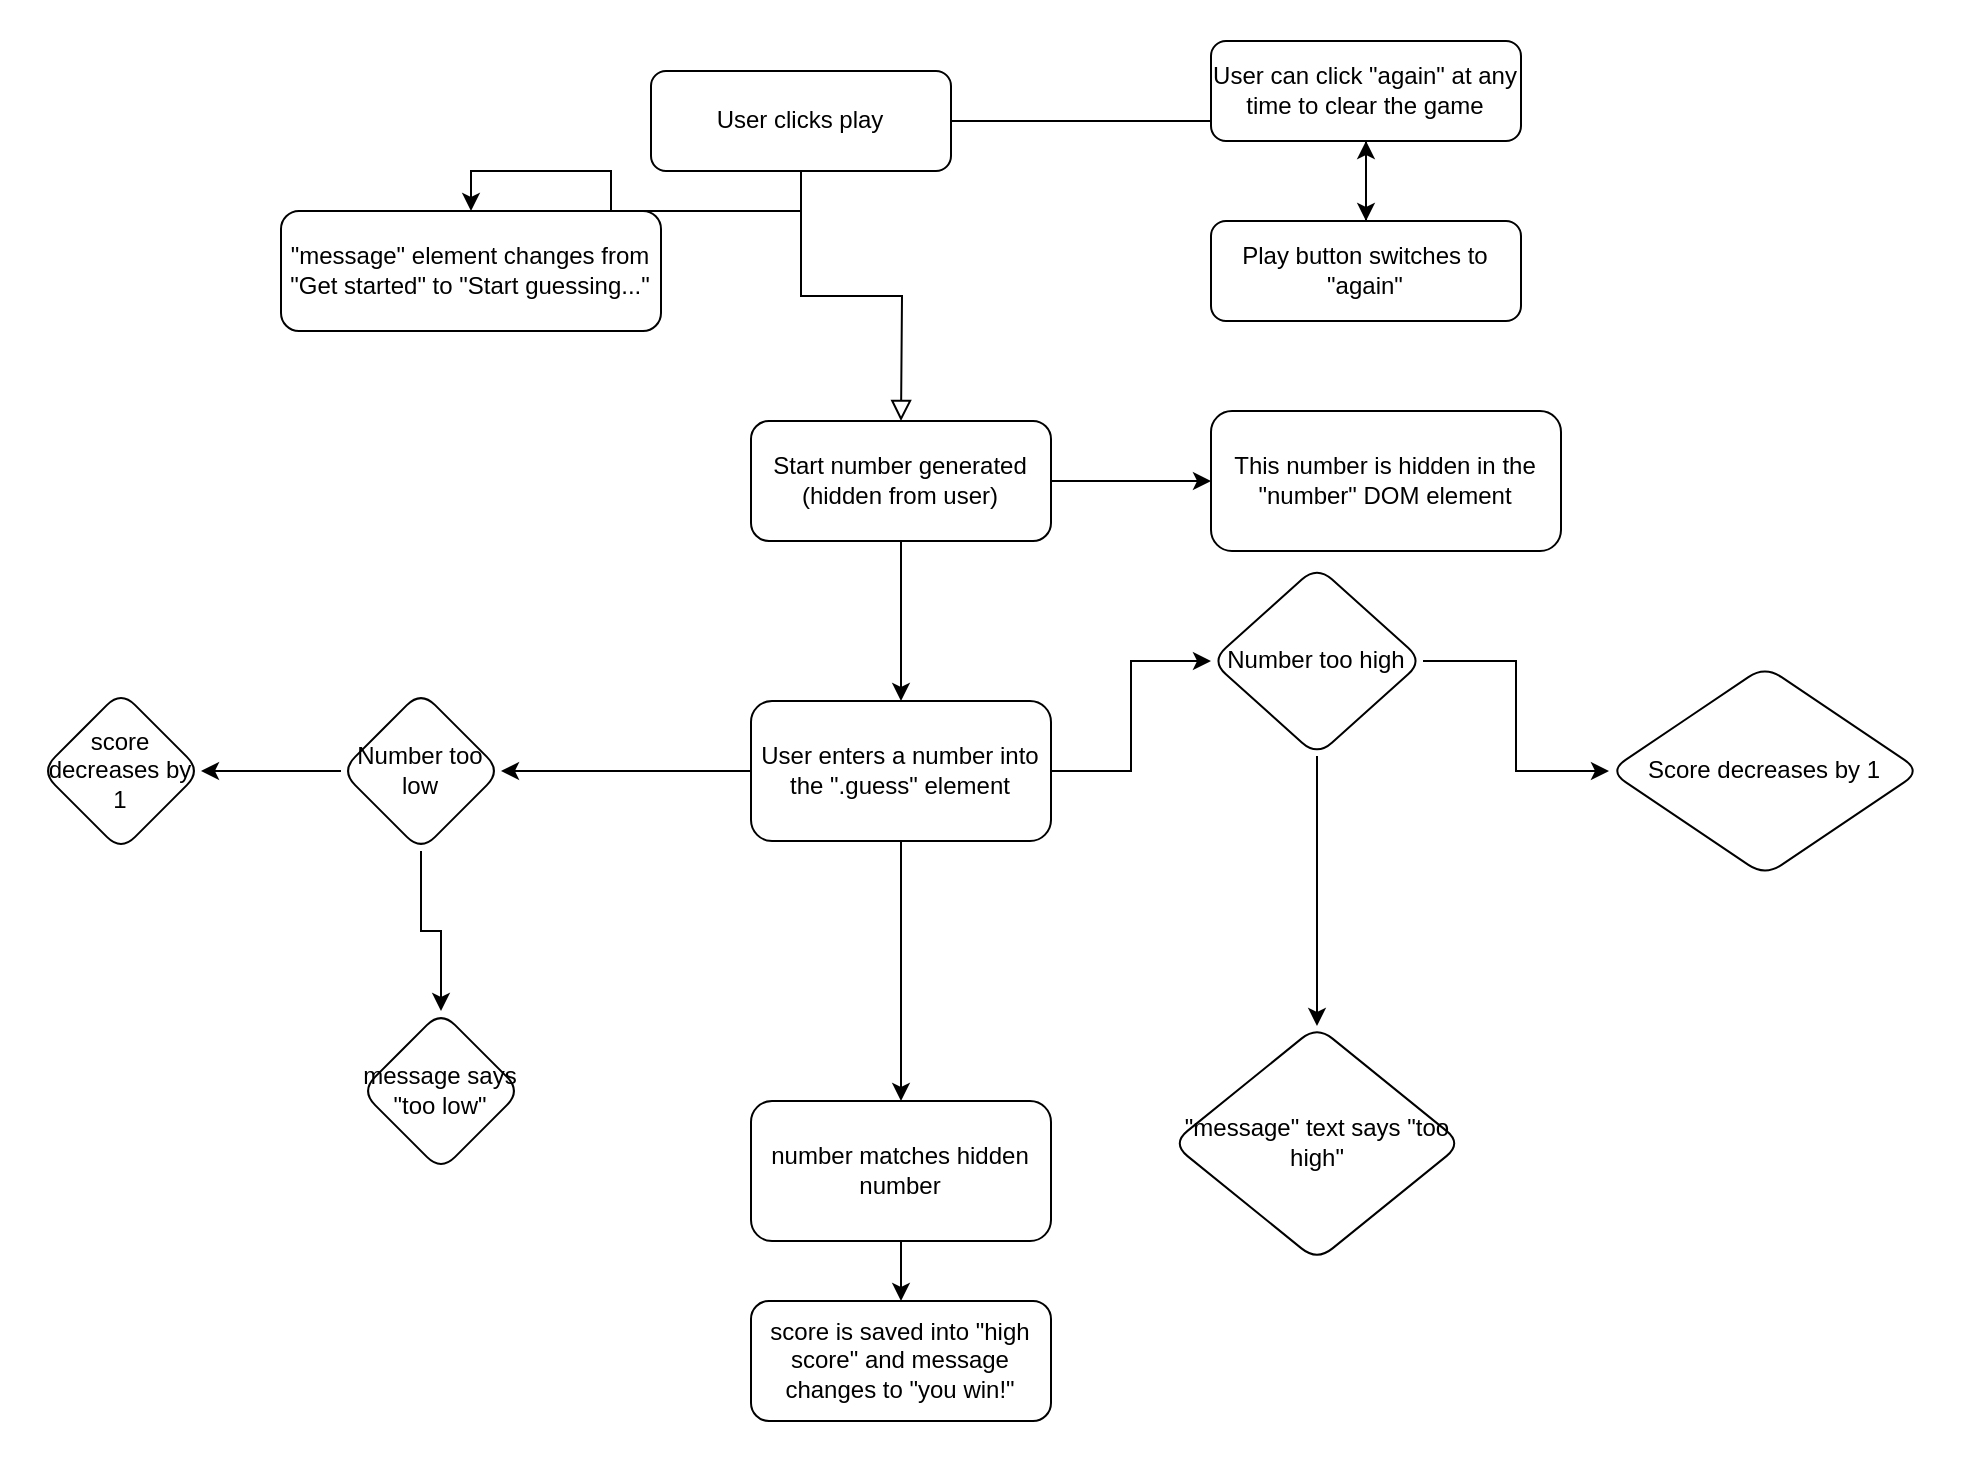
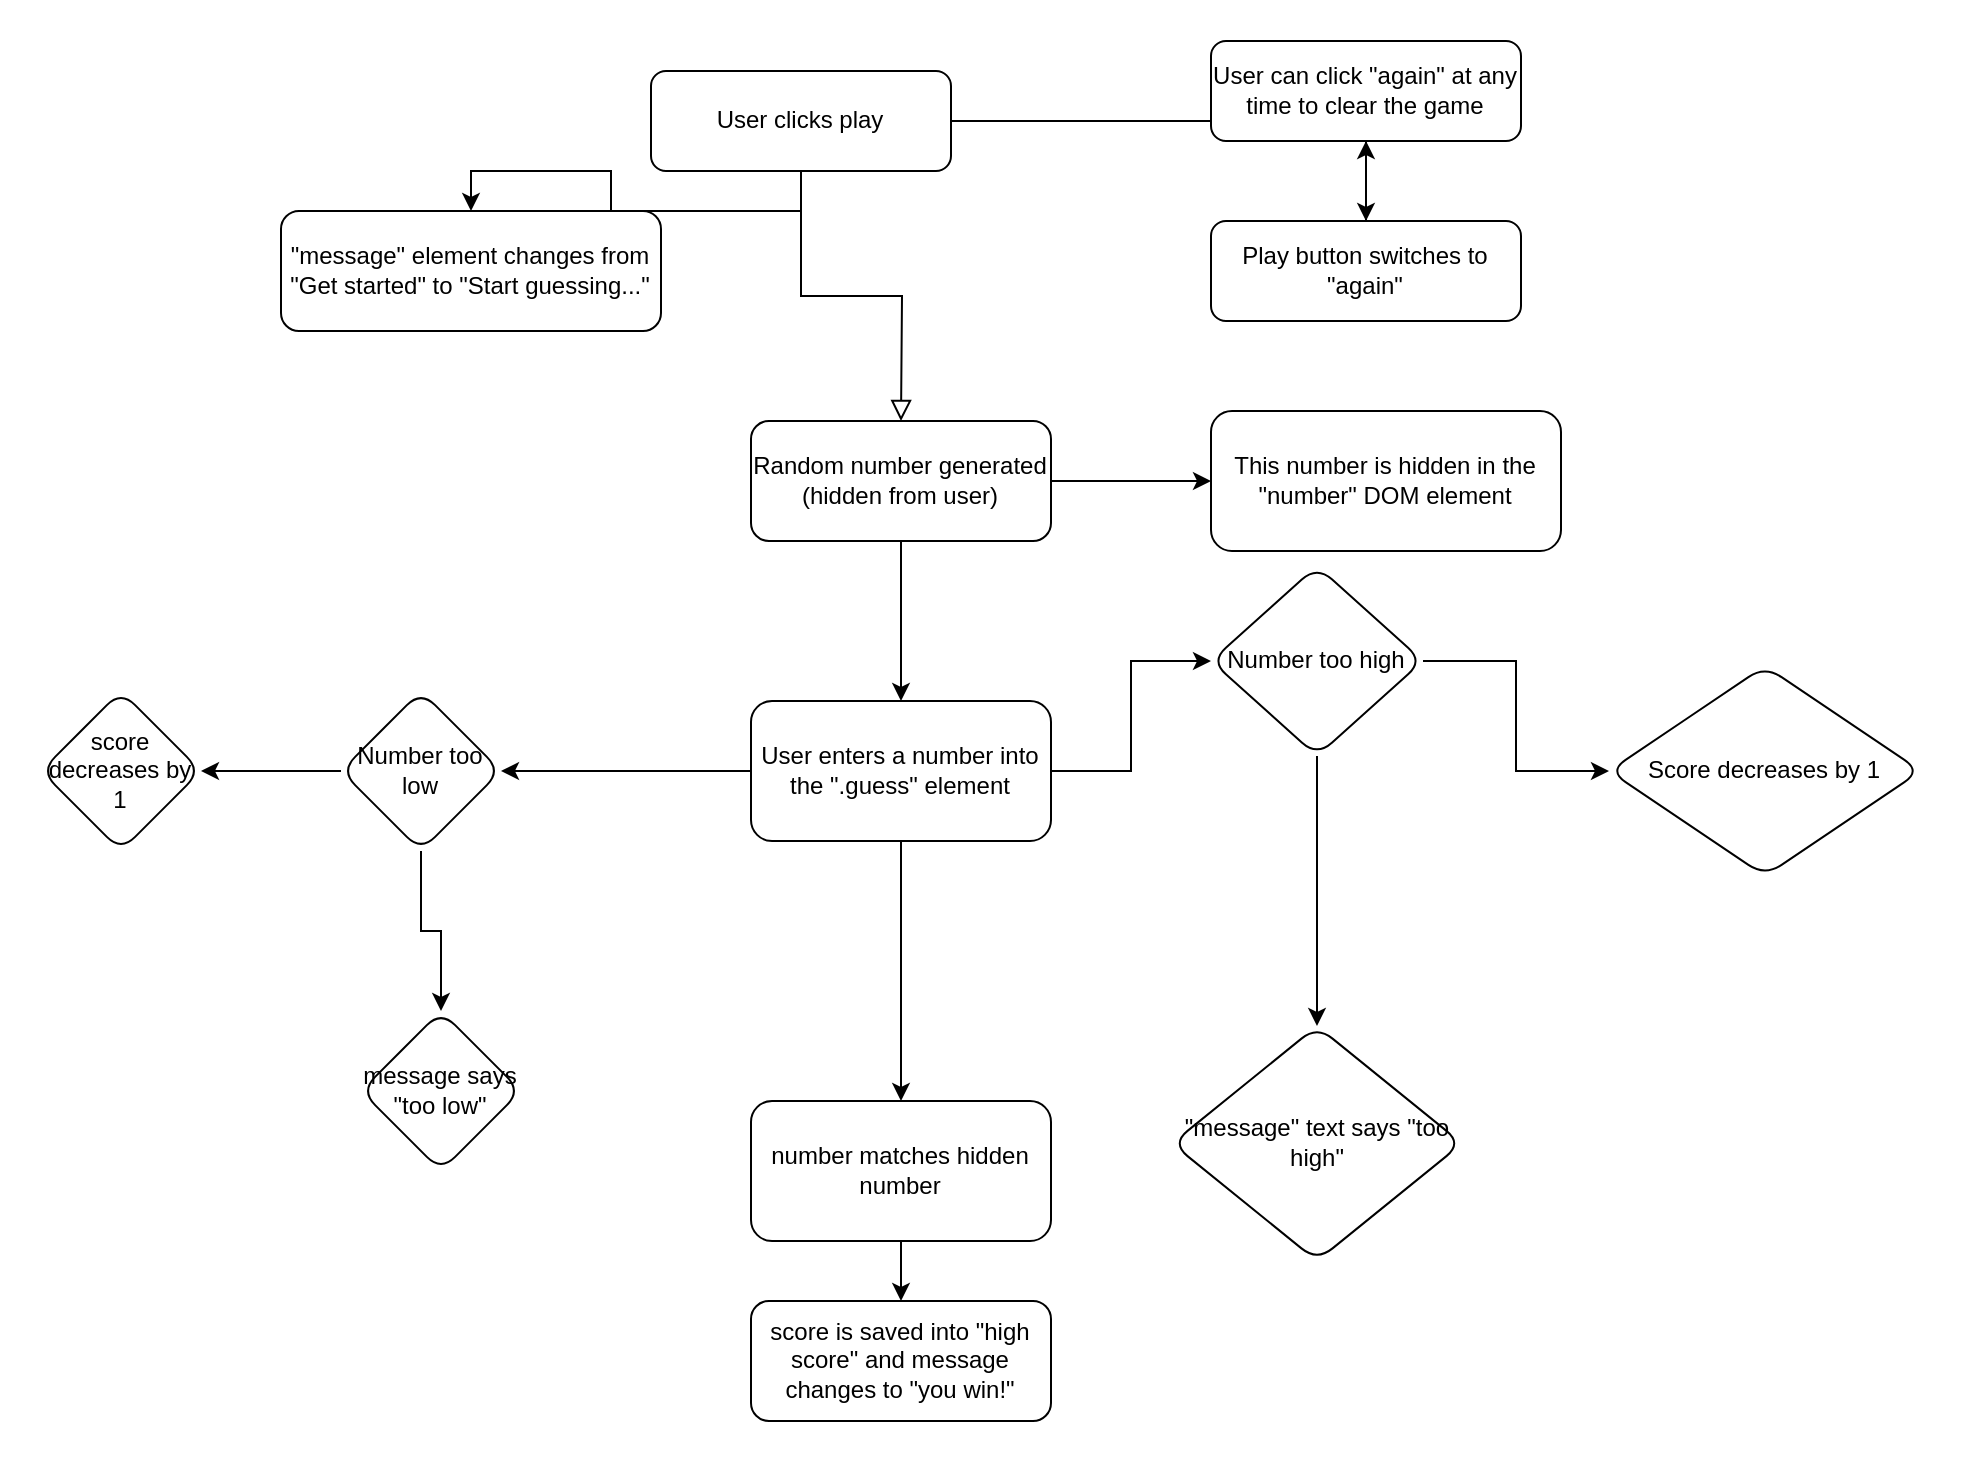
- <mxCell id="11" value="Start number generated (hidden from user)" style="rounded=1;whiteSpace=wrap;html=1;" vertex="1" parent="1"><mxGeometry x="375" y="210" width="150" height="60" as="geometry" /></mxCell>
+ <mxCell id="11" value="Random number generated (hidden from user)" style="rounded=1;whiteSpace=wrap;html=1;" vertex="1" parent="1"><mxGeometry x="375" y="210" width="150" height="60" as="geometry" /></mxCell>
